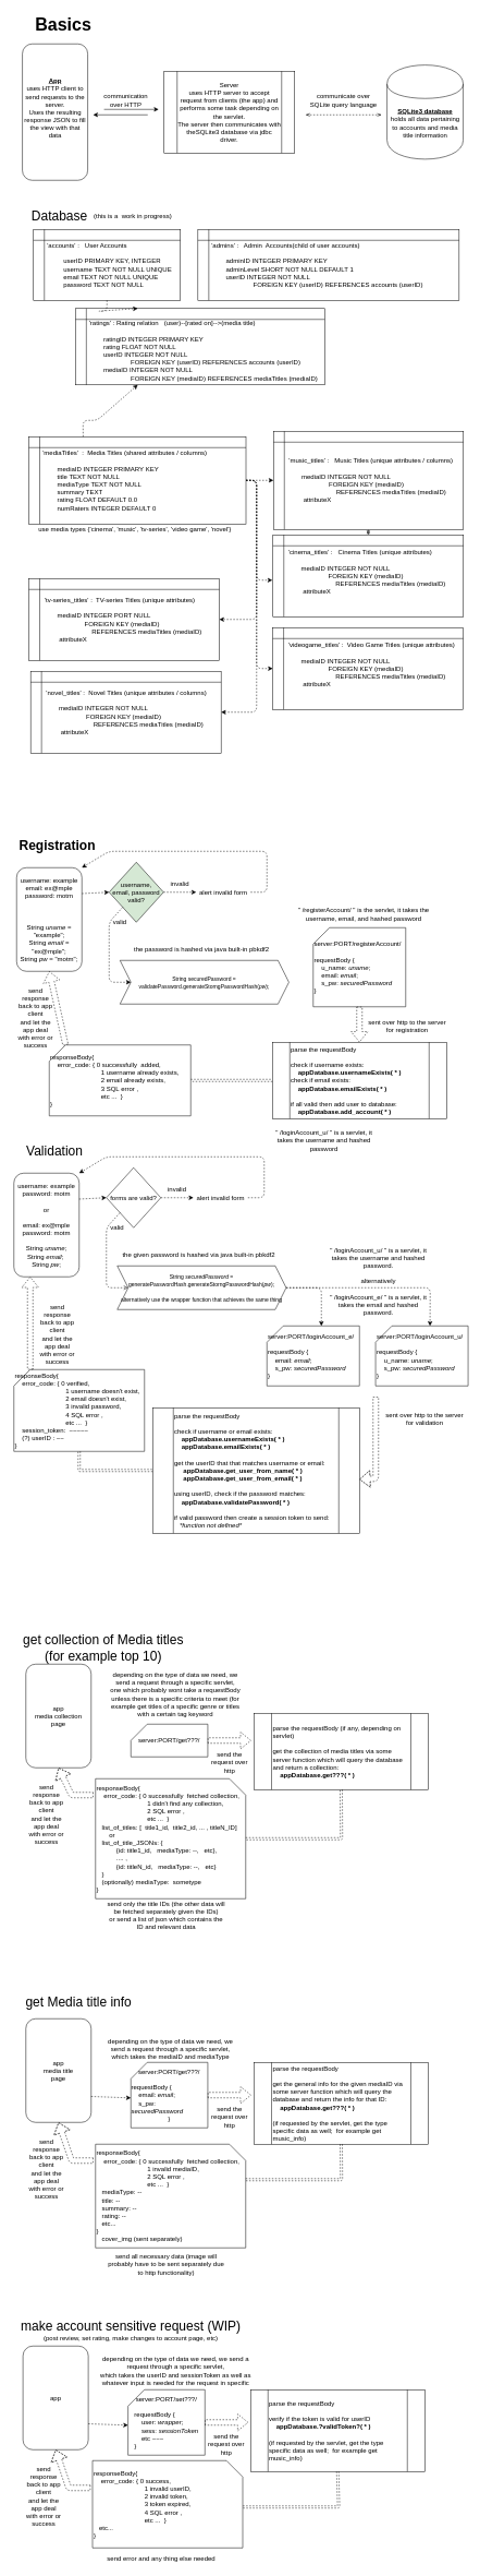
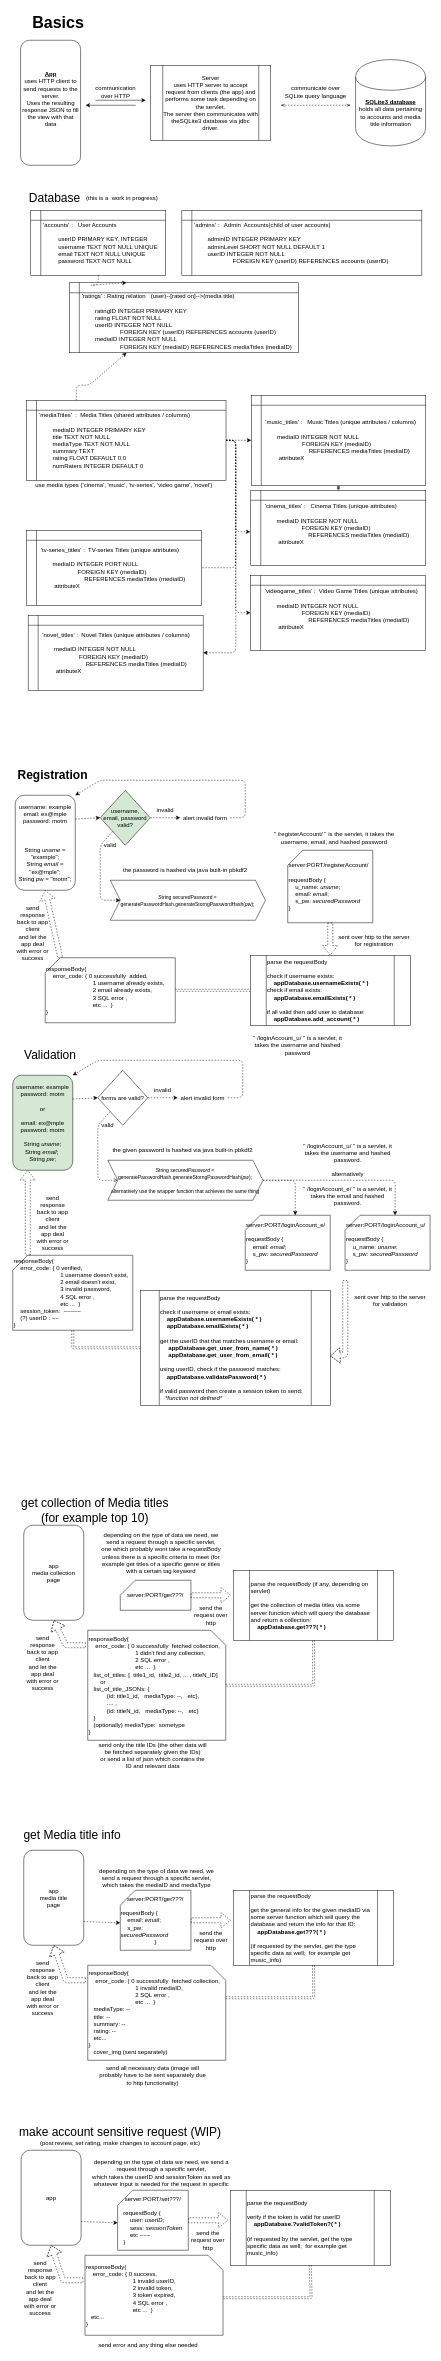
- <mxCell id="70" value="" style="endArrow=classic;html=1;dashed=1;exitX=1;exitY=0.5;exitDx=0;exitDy=0;entryX=1;entryY=0.5;entryDx=0;entryDy=0;" edge="1" parent="1" source="64" target="74"><mxGeometry width="50" height="50" relative="1" as="geometry"><mxPoint x="297.33" y="1540" as="sourcePoint" /><mxPoint x="437.33" y="1540" as="targetPoint" /><Array as="points"><mxPoint x="471" y="880" /><mxPoint x="471" y="1135" /></Array></mxGeometry></mxCell>
+ <mxCell id="70" value="" style="endArrow=none;html=1;dashed=1;exitX=1;exitY=0.5;exitDx=0;exitDy=0;entryX=1;entryY=0.5;entryDx=0;entryDy=0;" edge="1" parent="1" source="64" target="74"><mxGeometry width="50" height="50" relative="1" as="geometry"><mxPoint x="297.33" y="1540" as="sourcePoint" /><mxPoint x="437.33" y="1540" as="targetPoint" /><Array as="points"><mxPoint x="471" y="880" /><mxPoint x="471" y="1135" /></Array></mxGeometry></mxCell>
- <mxCell id="14" value="&lt;font style=&quot;font-size: 10px&quot;&gt;String securedPassword = validatePassword&lt;span class=&quot;pl-k&quot;&gt;.&lt;/span&gt;generateStorngPasswordHash(&lt;i&gt;pw&lt;/i&gt;);&lt;/font&gt;" style="shape=step;perimeter=stepPerimeter;whiteSpace=wrap;html=1;fixedSize=1;" vertex="1" parent="1"><mxGeometry x="220" y="1760" width="310.33" height="80" as="geometry" /></mxCell>
+ <mxCell id="14" value="&lt;font style=&quot;font-size: 10px&quot;&gt;String securedPassword = generatePasswordHash&lt;span class=&quot;pl-k&quot;&gt;.&lt;/span&gt;generateStorngPasswordHash(&lt;i&gt;pw&lt;/i&gt;);&lt;/font&gt;" style="shape=step;perimeter=stepPerimeter;whiteSpace=wrap;html=1;fixedSize=1;" vertex="1" parent="1"><mxGeometry x="220" y="1760" width="310.33" height="80" as="geometry" /></mxCell>
- <mxCell id="33" value="&lt;div&gt;username: example&lt;/div&gt;&lt;div&gt;password: motm&lt;/div&gt;&lt;div&gt;&lt;br&gt;&lt;/div&gt;&lt;div&gt;or&lt;/div&gt;&lt;div&gt;&lt;br&gt;&lt;/div&gt;&lt;div&gt;email: ex@mple&lt;/div&gt;&lt;div&gt;password: motm&lt;/div&gt;&lt;div&gt;&lt;br&gt;&lt;/div&gt;&lt;div&gt;String &lt;i&gt;uname&lt;/i&gt;;&lt;/div&gt;&lt;div&gt; String &lt;i&gt;email&lt;/i&gt;;&amp;nbsp; &lt;br&gt;&lt;/div&gt;&lt;div&gt;String &lt;i&gt;pw&lt;/i&gt;;&lt;br&gt;&lt;/div&gt;" style="rounded=1;whiteSpace=wrap;html=1;" vertex="1" parent="1"><mxGeometry x="25" y="2150" width="120" height="190" as="geometry" /></mxCell>
+ <mxCell id="33" value="&lt;div&gt;username: example&lt;/div&gt;&lt;div&gt;password: motm&lt;/div&gt;&lt;div&gt;&lt;br&gt;&lt;/div&gt;&lt;div&gt;or&lt;/div&gt;&lt;div&gt;&lt;br&gt;&lt;/div&gt;&lt;div&gt;email: ex@mple&lt;/div&gt;&lt;div&gt;password: motm&lt;/div&gt;&lt;div&gt;&lt;br&gt;&lt;/div&gt;&lt;div&gt;String &lt;i&gt;uname&lt;/i&gt;;&lt;/div&gt;&lt;div&gt; String &lt;i&gt;email&lt;/i&gt;;&amp;nbsp; &lt;br&gt;&lt;/div&gt;&lt;div&gt;String &lt;i&gt;pw&lt;/i&gt;;&lt;br&gt;&lt;/div&gt;" style="rounded=1;whiteSpace=wrap;html=1;fillColor=#d5e8d4;" vertex="1" parent="1"><mxGeometry x="25" y="2150" width="120" height="190" as="geometry" /></mxCell>
- <mxCell id="105" value="&lt;div align=&quot;center&quot;&gt;server:PORT/set???/&lt;/div&gt;&lt;div align=&quot;left&quot;&gt;&lt;br&gt;&lt;/div&gt;&lt;div align=&quot;left&quot;&gt;&lt;div&gt;requestBody {&lt;/div&gt;&lt;div&gt;&amp;nbsp;&amp;nbsp;&amp;nbsp; user: &lt;i&gt;wrapper&lt;/i&gt;;&lt;br&gt;&lt;/div&gt;&lt;div&gt;&amp;nbsp;&amp;nbsp;&amp;nbsp; sess: &lt;i&gt;sessionToken&lt;/i&gt;&lt;/div&gt;&lt;div&gt;&lt;i&gt;&amp;nbsp;&amp;nbsp;&amp;nbsp; &lt;/i&gt;etc ~~~&lt;br&gt;&lt;/div&gt;}&lt;/div&gt;" style="shape=card;whiteSpace=wrap;html=1;align=center;" vertex="1" parent="1"><mxGeometry x="234.75" y="4380" width="141.33" height="120" as="geometry" /></mxCell>
+ <mxCell id="105" value="&lt;div align=&quot;center&quot;&gt;server:PORT/set???/&lt;/div&gt;&lt;div align=&quot;left&quot;&gt;&lt;br&gt;&lt;/div&gt;&lt;div align=&quot;left&quot;&gt;&lt;div&gt;requestBody {&lt;/div&gt;&lt;div&gt;&amp;nbsp;&amp;nbsp;&amp;nbsp; user: &lt;i&gt;userID&lt;/i&gt;;&lt;br&gt;&lt;/div&gt;&lt;div&gt;&amp;nbsp;&amp;nbsp;&amp;nbsp; sess: &lt;i&gt;sessionToken&lt;/i&gt;&lt;/div&gt;&lt;div&gt;&lt;i&gt;&amp;nbsp;&amp;nbsp;&amp;nbsp; &lt;/i&gt;etc ~~~&lt;br&gt;&lt;/div&gt;}&lt;/div&gt;" style="shape=card;whiteSpace=wrap;html=1;align=center;" vertex="1" parent="1"><mxGeometry x="234.75" y="4380" width="141.33" height="120" as="geometry" /></mxCell>
